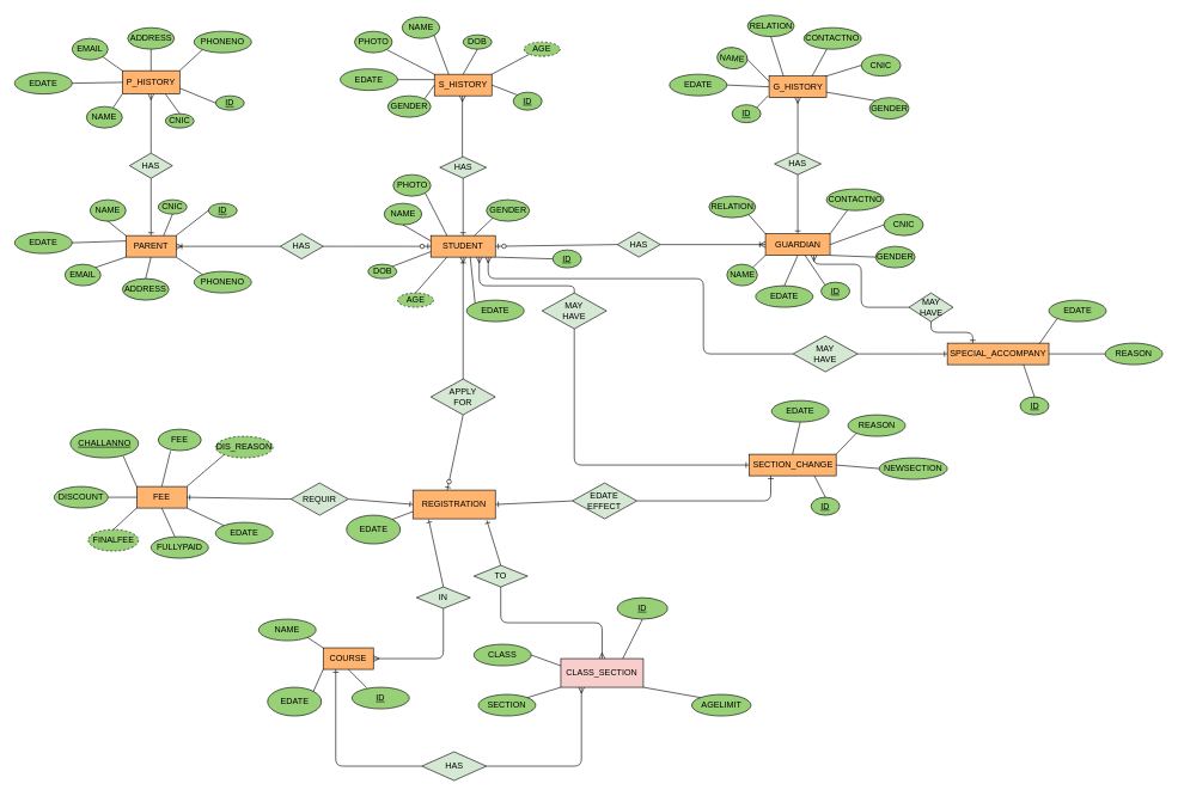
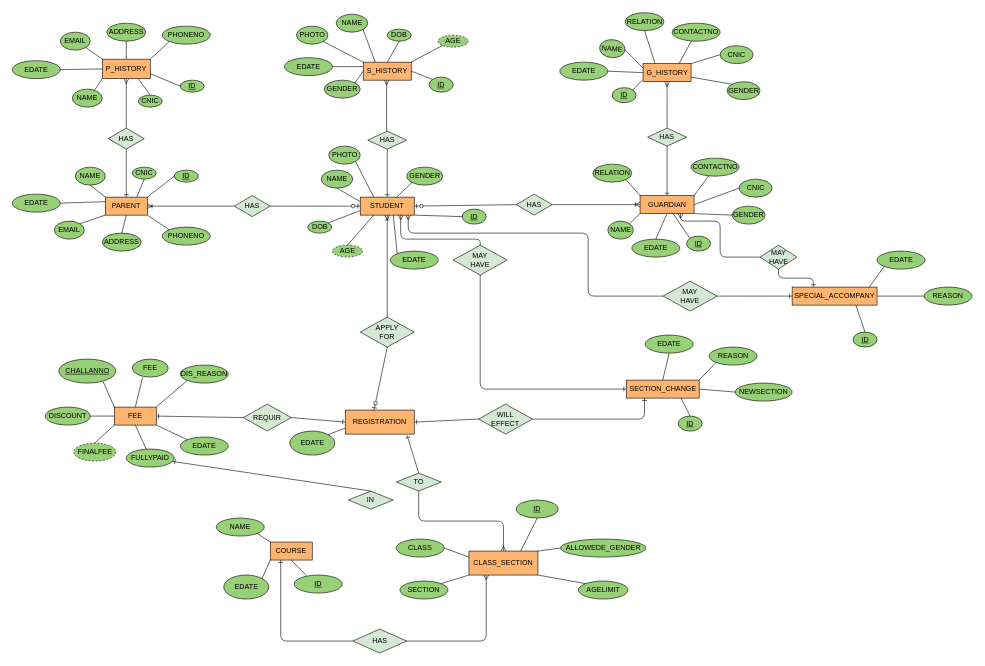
- <mxCell id="102" value="DIS_REASON" style="ellipse;whiteSpace=wrap;html=1;align=center;fillColor=#97D077;dashed=1;" parent="1" vertex="1"><mxGeometry x="300" y="608" width="80" height="30" as="geometry" /></mxCell>
+ <mxCell id="102" value="DIS_REASON" style="ellipse;whiteSpace=wrap;html=1;align=center;fillColor=#97D077;" parent="1" vertex="1"><mxGeometry x="300" y="608" width="80" height="30" as="geometry" /></mxCell>
- <mxCell id="165" value="EDATE&lt;br&gt;EFFECT" style="shape=rhombus;perimeter=rhombusPerimeter;whiteSpace=wrap;html=1;align=center;fillColor=#D5E8D4;" vertex="1" parent="1"><mxGeometry x="797.25" y="673" width="90" height="50" as="geometry" /></mxCell>
+ <mxCell id="165" value="WILL&lt;br&gt;EFFECT" style="shape=rhombus;perimeter=rhombusPerimeter;whiteSpace=wrap;html=1;align=center;fillColor=#D5E8D4;" vertex="1" parent="1"><mxGeometry x="797.25" y="673" width="90" height="50" as="geometry" /></mxCell>
- <mxCell id="145" value="" style="fontSize=12;html=1;endArrow=ERone;endFill=1;entryX=0.191;entryY=1.025;entryDx=0;entryDy=0;exitX=0.5;exitY=0;exitDx=0;exitDy=0;entryPerimeter=0;" edge="1" parent="1" source="143" target="91"><mxGeometry width="100" height="100" relative="1" as="geometry"><mxPoint x="415" y="705.5" as="sourcePoint" /><mxPoint x="270" y="703" as="targetPoint" /></mxGeometry></mxCell>
+ <mxCell id="145" value="" style="fontSize=12;html=1;endArrow=ERone;endFill=1;exitX=0.5;exitY=0;exitDx=0;exitDy=0;" edge="1" parent="1" source="143" target="101"><mxGeometry width="100" height="100" relative="1" as="geometry"><mxPoint x="415" y="705.5" as="sourcePoint" /><mxPoint x="270" y="703" as="targetPoint" /></mxGeometry></mxCell>
- <mxCell id="147" value="" style="edgeStyle=orthogonalEdgeStyle;fontSize=12;html=1;endArrow=ERmany;entryX=1;entryY=0.5;entryDx=0;entryDy=0;exitX=0.5;exitY=1;exitDx=0;exitDy=0;" edge="1" parent="1" source="143" target="120"><mxGeometry width="100" height="100" relative="1" as="geometry"><mxPoint x="530" y="878" as="sourcePoint" /><mxPoint x="630" y="778" as="targetPoint" /></mxGeometry></mxCell>
+ <mxCell id="114" value="ALLOWEDE_GENDER" style="ellipse;whiteSpace=wrap;html=1;align=center;fillColor=#97D077;" vertex="1" parent="1"><mxGeometry x="933.75" y="898" width="142.5" height="30" as="geometry" /></mxCell>
+ <mxCell id="119" value="" style="endArrow=none;html=1;rounded=0;exitX=0;exitY=0.5;exitDx=0;exitDy=0;entryX=1;entryY=0;entryDx=0;entryDy=0;" edge="1" parent="1" source="114" target="111"><mxGeometry relative="1" as="geometry"><mxPoint x="985.921" y="982.361" as="sourcePoint" /><mxPoint x="906.25" y="968" as="targetPoint" /></mxGeometry></mxCell>
- <mxCell id="111" value="CLASS_SECTION" style="whiteSpace=wrap;html=1;align=center;fillColor=#f8cecc;" parent="1" vertex="1"><mxGeometry x="781.25" y="918" width="115" height="40" as="geometry" /></mxCell>
+ <mxCell id="111" value="CLASS_SECTION" style="whiteSpace=wrap;html=1;align=center;fillColor=#FFB570;" parent="1" vertex="1"><mxGeometry x="781.25" y="918" width="115" height="40" as="geometry" /></mxCell>
